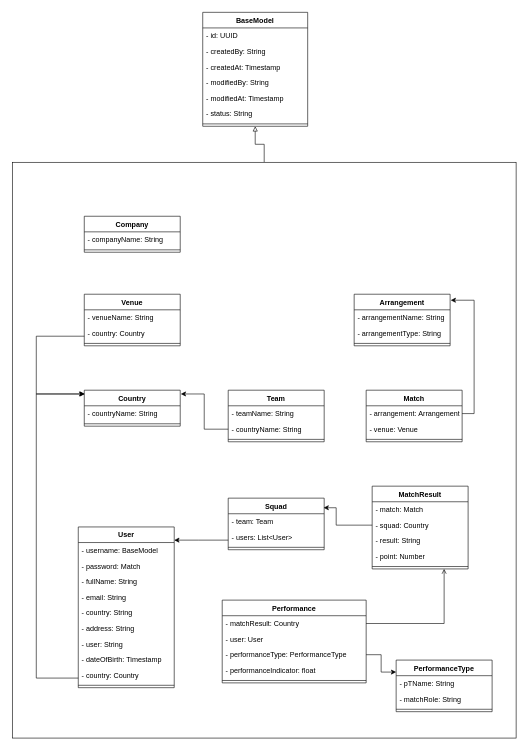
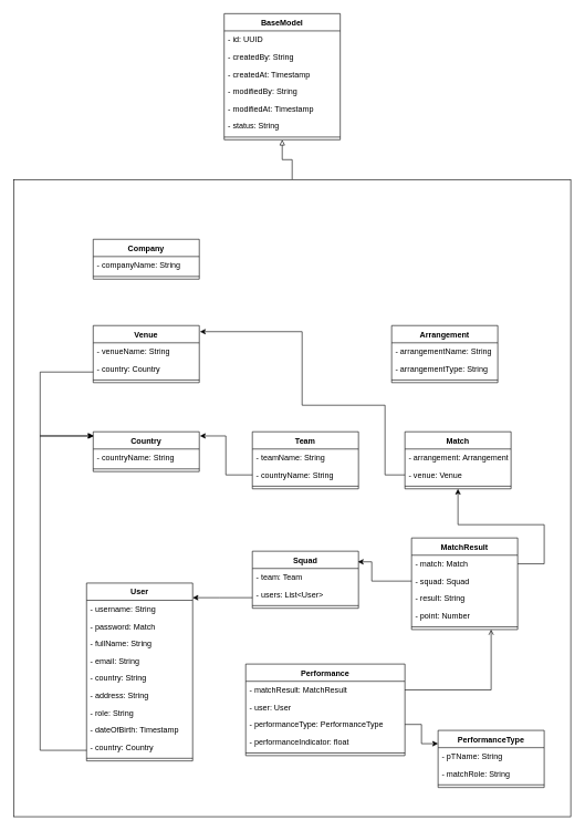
+ <mxCell id="48" style="edgeStyle=orthogonalEdgeStyle;rounded=0;orthogonalLoop=1;jettySize=auto;html=1;entryX=1.006;entryY=0.107;entryDx=0;entryDy=0;entryPerimeter=0;" parent="1" source="51" target="44" edge="1"><mxGeometry relative="1" as="geometry"><Array as="points"><mxPoint x="580" y="715" /><mxPoint x="580" y="610" /><mxPoint x="455" y="610" /><mxPoint x="455" y="499" /></Array></mxGeometry></mxCell>
- <mxCell id="53" style="edgeStyle=orthogonalEdgeStyle;rounded=0;orthogonalLoop=1;jettySize=auto;html=1;entryX=1.006;entryY=0.116;entryDx=0;entryDy=0;entryPerimeter=0;" parent="1" source="50" target="40" edge="1"><mxGeometry relative="1" as="geometry"><Array as="points"><mxPoint x="790" y="689" /><mxPoint x="790" y="500" /></Array></mxGeometry></mxCell>
+ <mxCell id="60" style="edgeStyle=orthogonalEdgeStyle;rounded=0;orthogonalLoop=1;jettySize=auto;html=1;" parent="1" source="55" target="49" edge="1"><mxGeometry relative="1" as="geometry"><Array as="points"><mxPoint x="820" y="849" /><mxPoint x="820" y="790" /><mxPoint x="690" y="790" /></Array></mxGeometry></mxCell>
- <mxCell id="56" value="- squad: Country" style="text;strokeColor=none;fillColor=none;align=left;verticalAlign=top;spacingLeft=4;spacingRight=4;overflow=hidden;rotatable=0;points=[[0,0.5],[1,0.5]];portConstraint=eastwest;" parent="54" vertex="1"><mxGeometry y="52" width="160" height="26" as="geometry" /></mxCell>
+ <mxCell id="56" value="- squad: Squad" style="text;strokeColor=none;fillColor=none;align=left;verticalAlign=top;spacingLeft=4;spacingRight=4;overflow=hidden;rotatable=0;points=[[0,0.5],[1,0.5]];portConstraint=eastwest;" parent="54" vertex="1"><mxGeometry y="52" width="160" height="26" as="geometry" /></mxCell>
- <mxCell id="19" value="- username: BaseModel" style="text;strokeColor=none;fillColor=none;align=left;verticalAlign=top;spacingLeft=4;spacingRight=4;overflow=hidden;rotatable=0;points=[[0,0.5],[1,0.5]];portConstraint=eastwest;" parent="18" vertex="1"><mxGeometry y="26" width="160" height="26" as="geometry" /></mxCell>
+ <mxCell id="19" value="- username: String" style="text;strokeColor=none;fillColor=none;align=left;verticalAlign=top;spacingLeft=4;spacingRight=4;overflow=hidden;rotatable=0;points=[[0,0.5],[1,0.5]];portConstraint=eastwest;" parent="18" vertex="1"><mxGeometry y="26" width="160" height="26" as="geometry" /></mxCell>
- <mxCell id="64" value="- matchResult: Country" style="text;strokeColor=none;fillColor=none;align=left;verticalAlign=top;spacingLeft=4;spacingRight=4;overflow=hidden;rotatable=0;points=[[0,0.5],[1,0.5]];portConstraint=eastwest;" vertex="1" parent="63"><mxGeometry y="26" width="240" height="26" as="geometry" /></mxCell>
+ <mxCell id="64" value="- matchResult: MatchResult" style="text;strokeColor=none;fillColor=none;align=left;verticalAlign=top;spacingLeft=4;spacingRight=4;overflow=hidden;rotatable=0;points=[[0,0.5],[1,0.5]];portConstraint=eastwest;" vertex="1" parent="63"><mxGeometry y="26" width="240" height="26" as="geometry" /></mxCell>
- <mxCell id="25" value="- user: String" style="text;strokeColor=none;fillColor=none;align=left;verticalAlign=top;spacingLeft=4;spacingRight=4;overflow=hidden;rotatable=0;points=[[0,0.5],[1,0.5]];portConstraint=eastwest;" parent="18" vertex="1"><mxGeometry y="182" width="160" height="26" as="geometry" /></mxCell>
+ <mxCell id="25" value="- role: String" style="text;strokeColor=none;fillColor=none;align=left;verticalAlign=top;spacingLeft=4;spacingRight=4;overflow=hidden;rotatable=0;points=[[0,0.5],[1,0.5]];portConstraint=eastwest;" parent="18" vertex="1"><mxGeometry y="182" width="160" height="26" as="geometry" /></mxCell>
